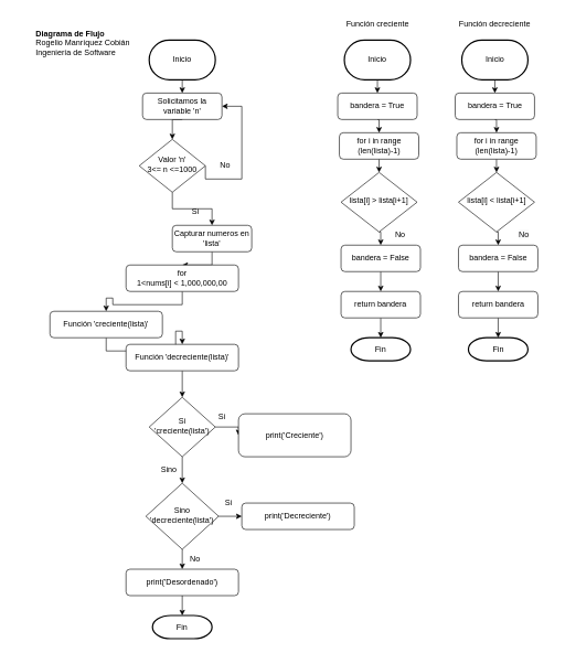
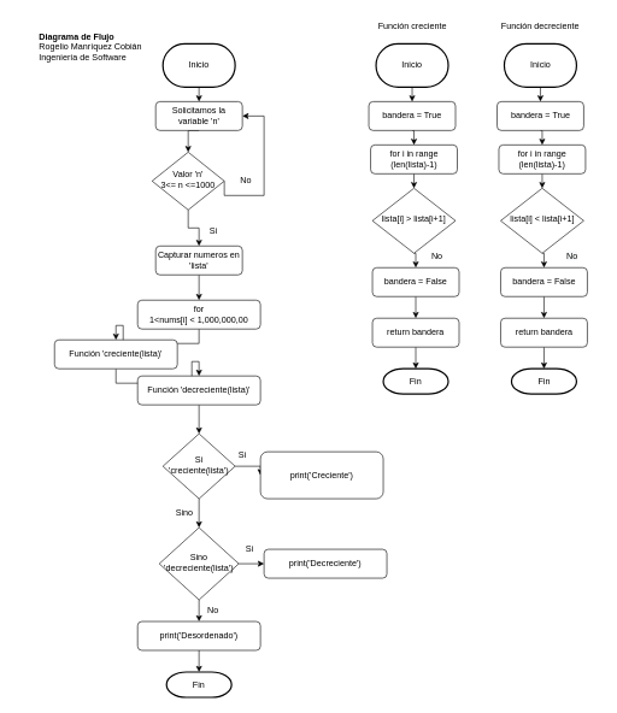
- <mxCell id="8" value="Capturar numeros en 'lista'" style="rounded=1;whiteSpace=wrap;html=1;fontSize=12;glass=0;strokeWidth=1;shadow=0;" parent="1" vertex="1"><mxGeometry x="260" y="340" width="120" height="40" as="geometry" /></mxCell>
+ <mxCell id="8" value="Capturar numeros en 'lista'" style="rounded=1;whiteSpace=wrap;html=1;fontSize=12;glass=0;strokeWidth=1;shadow=0;" parent="1" vertex="1"><mxGeometry x="215" y="340" width="120" height="40" as="geometry" /></mxCell>
- <mxCell id="14" value="for&lt;br&gt;1&amp;lt;nums[i] &amp;lt; 1,000,000,00" style="rounded=1;whiteSpace=wrap;html=1;fontSize=12;glass=0;strokeWidth=1;shadow=0;" vertex="1" parent="1"><mxGeometry x="190" y="400" width="170" height="40" as="geometry" /></mxCell>
+ <mxCell id="14" value="for&lt;br&gt;1&amp;lt;nums[i] &amp;lt; 1,000,000,00" style="rounded=1;whiteSpace=wrap;html=1;fontSize=12;glass=0;strokeWidth=1;shadow=0;" vertex="1" parent="1"><mxGeometry x="190" y="415" width="170" height="40" as="geometry" /></mxCell>
